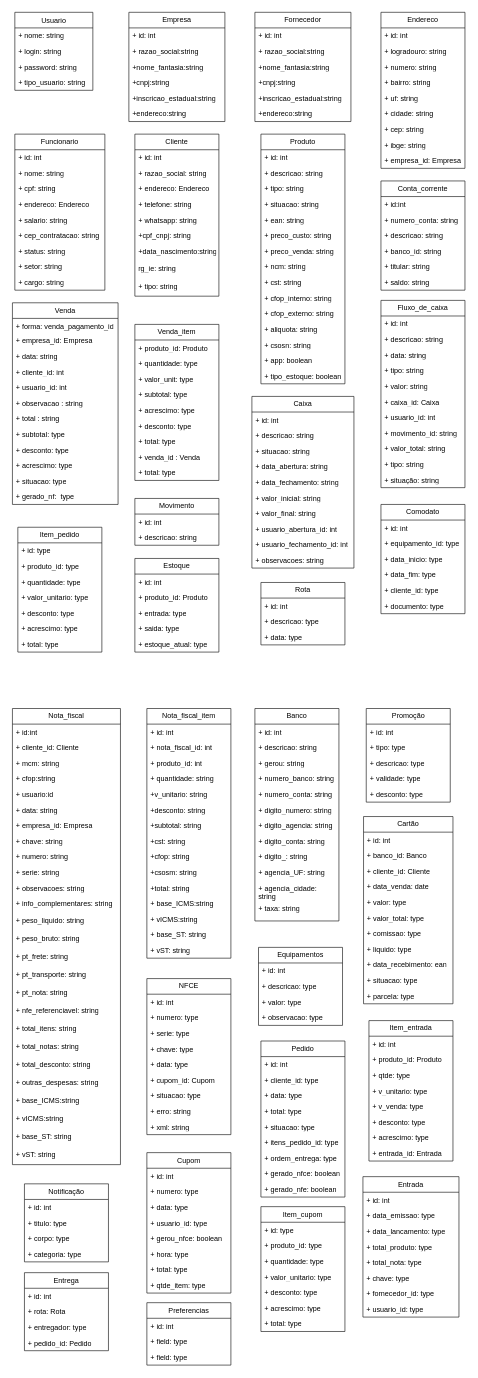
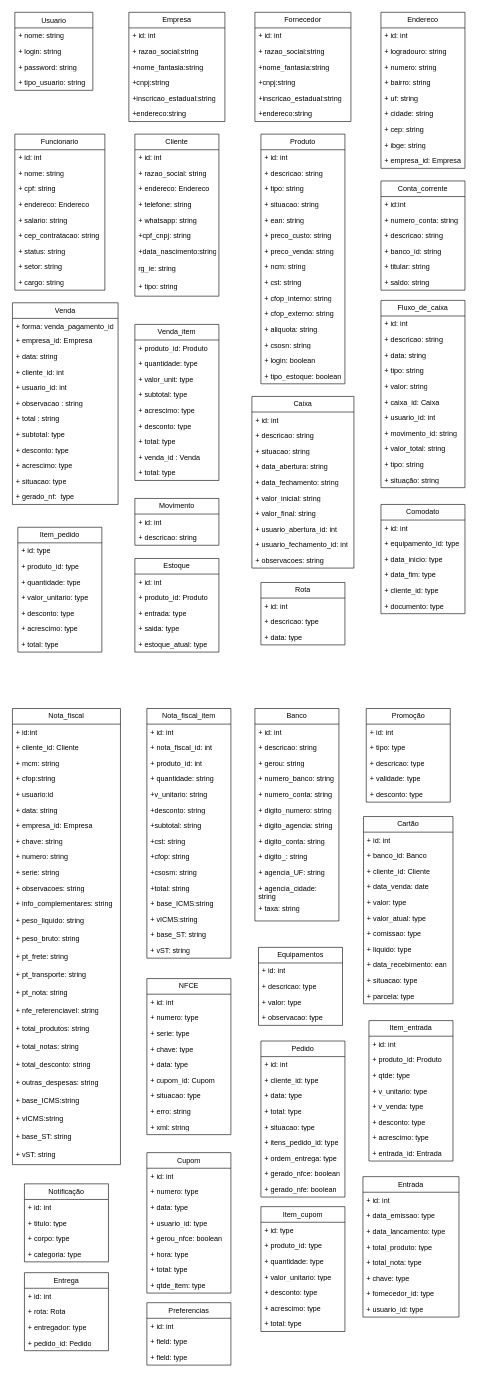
- <mxCell id="120" value="+ app: boolean" style="text;strokeColor=none;fillColor=none;align=left;verticalAlign=top;spacingLeft=4;spacingRight=4;overflow=hidden;rotatable=0;points=[[0,0.5],[1,0.5]];portConstraint=eastwest;whiteSpace=wrap;html=1;" vertex="1" parent="106"><mxGeometry y="364" width="140" height="26" as="geometry" /></mxCell>
+ <mxCell id="120" value="+ login: boolean" style="text;strokeColor=none;fillColor=none;align=left;verticalAlign=top;spacingLeft=4;spacingRight=4;overflow=hidden;rotatable=0;points=[[0,0.5],[1,0.5]];portConstraint=eastwest;whiteSpace=wrap;html=1;" vertex="1" parent="106"><mxGeometry y="364" width="140" height="26" as="geometry" /></mxCell>
- <mxCell id="14" value="+ valor_total: type" style="text;strokeColor=none;fillColor=none;align=left;verticalAlign=top;spacingLeft=4;spacingRight=4;overflow=hidden;rotatable=0;points=[[0,0.5],[1,0.5]];portConstraint=eastwest;whiteSpace=wrap;html=1;" vertex="1" parent="8"><mxGeometry y="156" width="149" height="26" as="geometry" /></mxCell>
+ <mxCell id="14" value="+ valor_atual: type" style="text;strokeColor=none;fillColor=none;align=left;verticalAlign=top;spacingLeft=4;spacingRight=4;overflow=hidden;rotatable=0;points=[[0,0.5],[1,0.5]];portConstraint=eastwest;whiteSpace=wrap;html=1;" vertex="1" parent="8"><mxGeometry y="156" width="149" height="26" as="geometry" /></mxCell>
- <mxCell id="217" value="+ total_itens: string" style="text;strokeColor=none;fillColor=none;align=left;verticalAlign=top;spacingLeft=4;spacingRight=4;overflow=hidden;rotatable=0;points=[[0,0.5],[1,0.5]];portConstraint=eastwest;whiteSpace=wrap;html=1;" vertex="1" parent="198"><mxGeometry y="520" width="180" height="30" as="geometry" /></mxCell>
+ <mxCell id="217" value="+ total_produtos: string" style="text;strokeColor=none;fillColor=none;align=left;verticalAlign=top;spacingLeft=4;spacingRight=4;overflow=hidden;rotatable=0;points=[[0,0.5],[1,0.5]];portConstraint=eastwest;whiteSpace=wrap;html=1;" vertex="1" parent="198"><mxGeometry y="520" width="180" height="30" as="geometry" /></mxCell>
